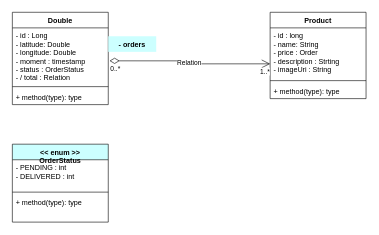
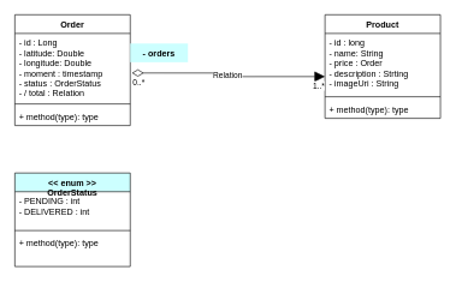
- <mxCell id="2" value="Double" style="swimlane;fontStyle=1;align=center;verticalAlign=top;childLayout=stackLayout;horizontal=1;startSize=26;horizontalStack=0;resizeParent=1;resizeParentMax=0;resizeLast=0;collapsible=1;marginBottom=0;" parent="1" vertex="1"><mxGeometry x="20" y="20" width="160" height="154" as="geometry" /></mxCell>
+ <mxCell id="2" value="Order" style="swimlane;fontStyle=1;align=center;verticalAlign=top;childLayout=stackLayout;horizontal=1;startSize=26;horizontalStack=0;resizeParent=1;resizeParentMax=0;resizeLast=0;collapsible=1;marginBottom=0;" parent="1" vertex="1"><mxGeometry x="20" y="20" width="160" height="154" as="geometry" /></mxCell>
- <mxCell id="14" value="Relation" style="endArrow=open;html=1;endSize=12;startArrow=diamondThin;startSize=14;startFill=0;edgeStyle=orthogonalEdgeStyle;exitX=1.013;exitY=0.585;exitDx=0;exitDy=0;exitPerimeter=0;entryX=0;entryY=0.714;entryDx=0;entryDy=0;entryPerimeter=0;" parent="1" target="7" edge="1" source="3"><mxGeometry relative="1" as="geometry"><mxPoint x="180" y="100" as="sourcePoint" /><mxPoint x="450" y="100" as="targetPoint" /></mxGeometry></mxCell>
+ <mxCell id="14" value="Relation" style="endArrow=block;html=1;endSize=12;startArrow=diamondThin;startSize=14;startFill=0;edgeStyle=orthogonalEdgeStyle;exitX=1.013;exitY=0.585;exitDx=0;exitDy=0;exitPerimeter=0;entryX=0;entryY=0.714;entryDx=0;entryDy=0;entryPerimeter=0;" parent="1" target="7" edge="1" source="3"><mxGeometry relative="1" as="geometry"><mxPoint x="180" y="100" as="sourcePoint" /><mxPoint x="450" y="100" as="targetPoint" /></mxGeometry></mxCell>
